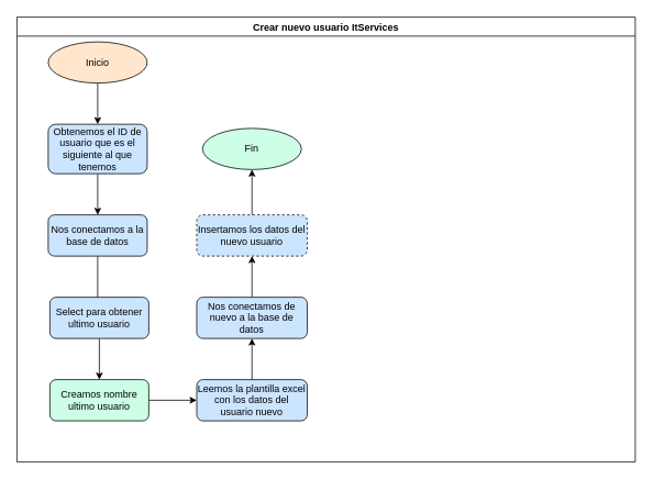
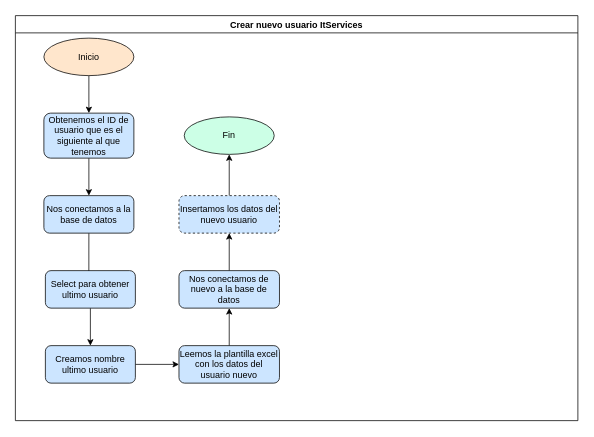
- <mxCell id="12" value="Creamos nombre ultimo usuario" style="rounded=1;whiteSpace=wrap;html=1;fillColor=#ccffe6;" parent="2" vertex="1"><mxGeometry x="40" y="440" width="120" height="50" as="geometry" /></mxCell>
+ <mxCell id="12" value="Creamos nombre ultimo usuario" style="rounded=1;whiteSpace=wrap;html=1;fillColor=#CCE5FF;" parent="2" vertex="1"><mxGeometry x="40" y="440" width="120" height="50" as="geometry" /></mxCell>
